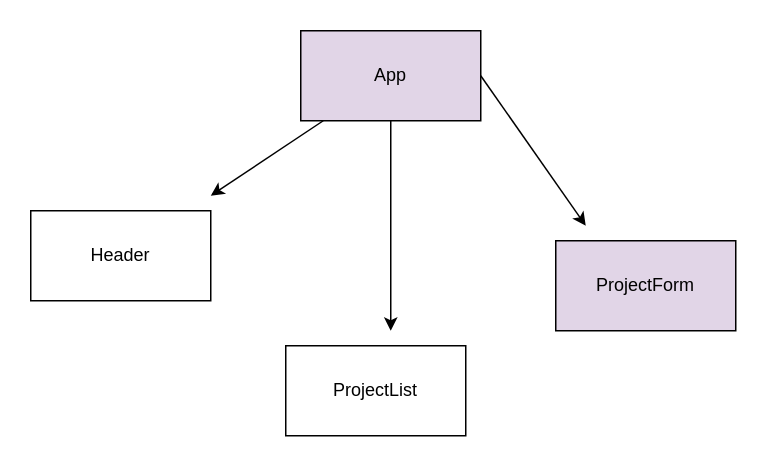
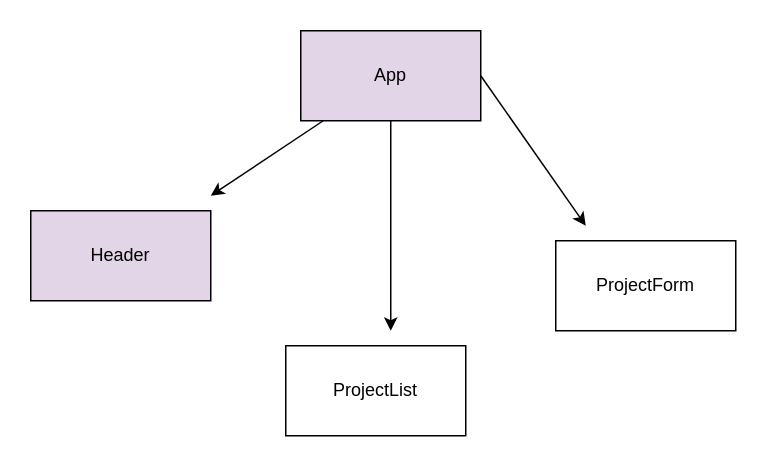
- <mxCell id="6" value="Header" style="whiteSpace=wrap;html=1;" vertex="1" parent="1"><mxGeometry x="20" y="140" width="120" height="60" as="geometry" /></mxCell>
+ <mxCell id="6" value="Header" style="whiteSpace=wrap;html=1;fillColor=#e1d5e7;" vertex="1" parent="1"><mxGeometry x="20" y="140" width="120" height="60" as="geometry" /></mxCell>
- <mxCell id="8" value="ProjectForm" style="whiteSpace=wrap;html=1;fillColor=#e1d5e7;" vertex="1" parent="1"><mxGeometry x="370" y="160" width="120" height="60" as="geometry" /></mxCell>
+ <mxCell id="8" value="ProjectForm" style="whiteSpace=wrap;html=1;" vertex="1" parent="1"><mxGeometry x="370" y="160" width="120" height="60" as="geometry" /></mxCell>
